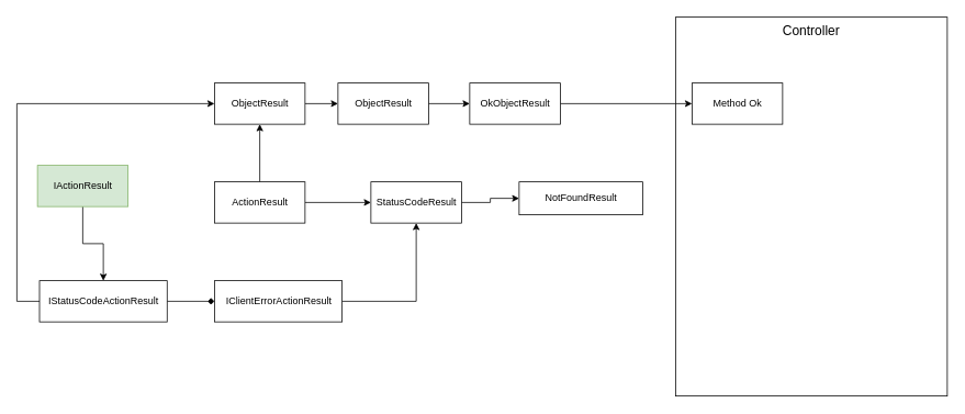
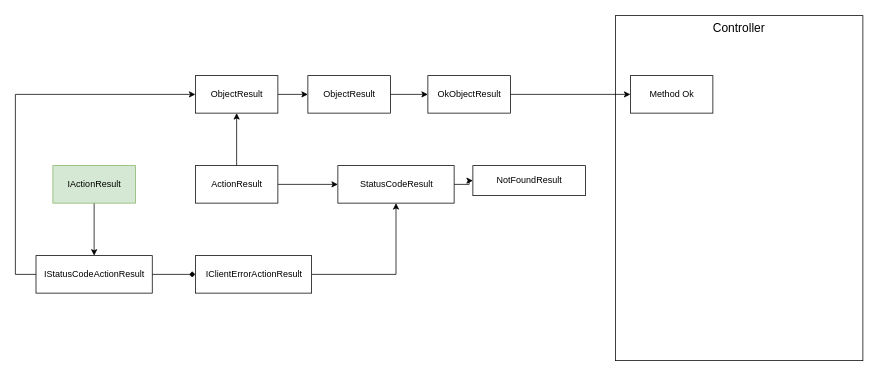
- <mxCell id="4" value="IActionResult" style="html=1;fillColor=#d5e8d4;strokeColor=#82b366;" parent="1" vertex="1"><mxGeometry x="45" y="200" width="110" height="50" as="geometry" /></mxCell>
+ <mxCell id="4" value="IActionResult" style="html=1;fillColor=#d5e8d4;strokeColor=#82b366;" parent="1" vertex="1"><mxGeometry x="70" y="220" width="110" height="50" as="geometry" /></mxCell>
- <mxCell id="9" value="StatusCodeResult" style="html=1;" parent="1" vertex="1"><mxGeometry x="450" y="220" width="110" height="50" as="geometry" /></mxCell>
+ <mxCell id="9" value="StatusCodeResult" style="html=1;" parent="1" vertex="1"><mxGeometry x="450" y="220" width="155" height="50" as="geometry" /></mxCell>
